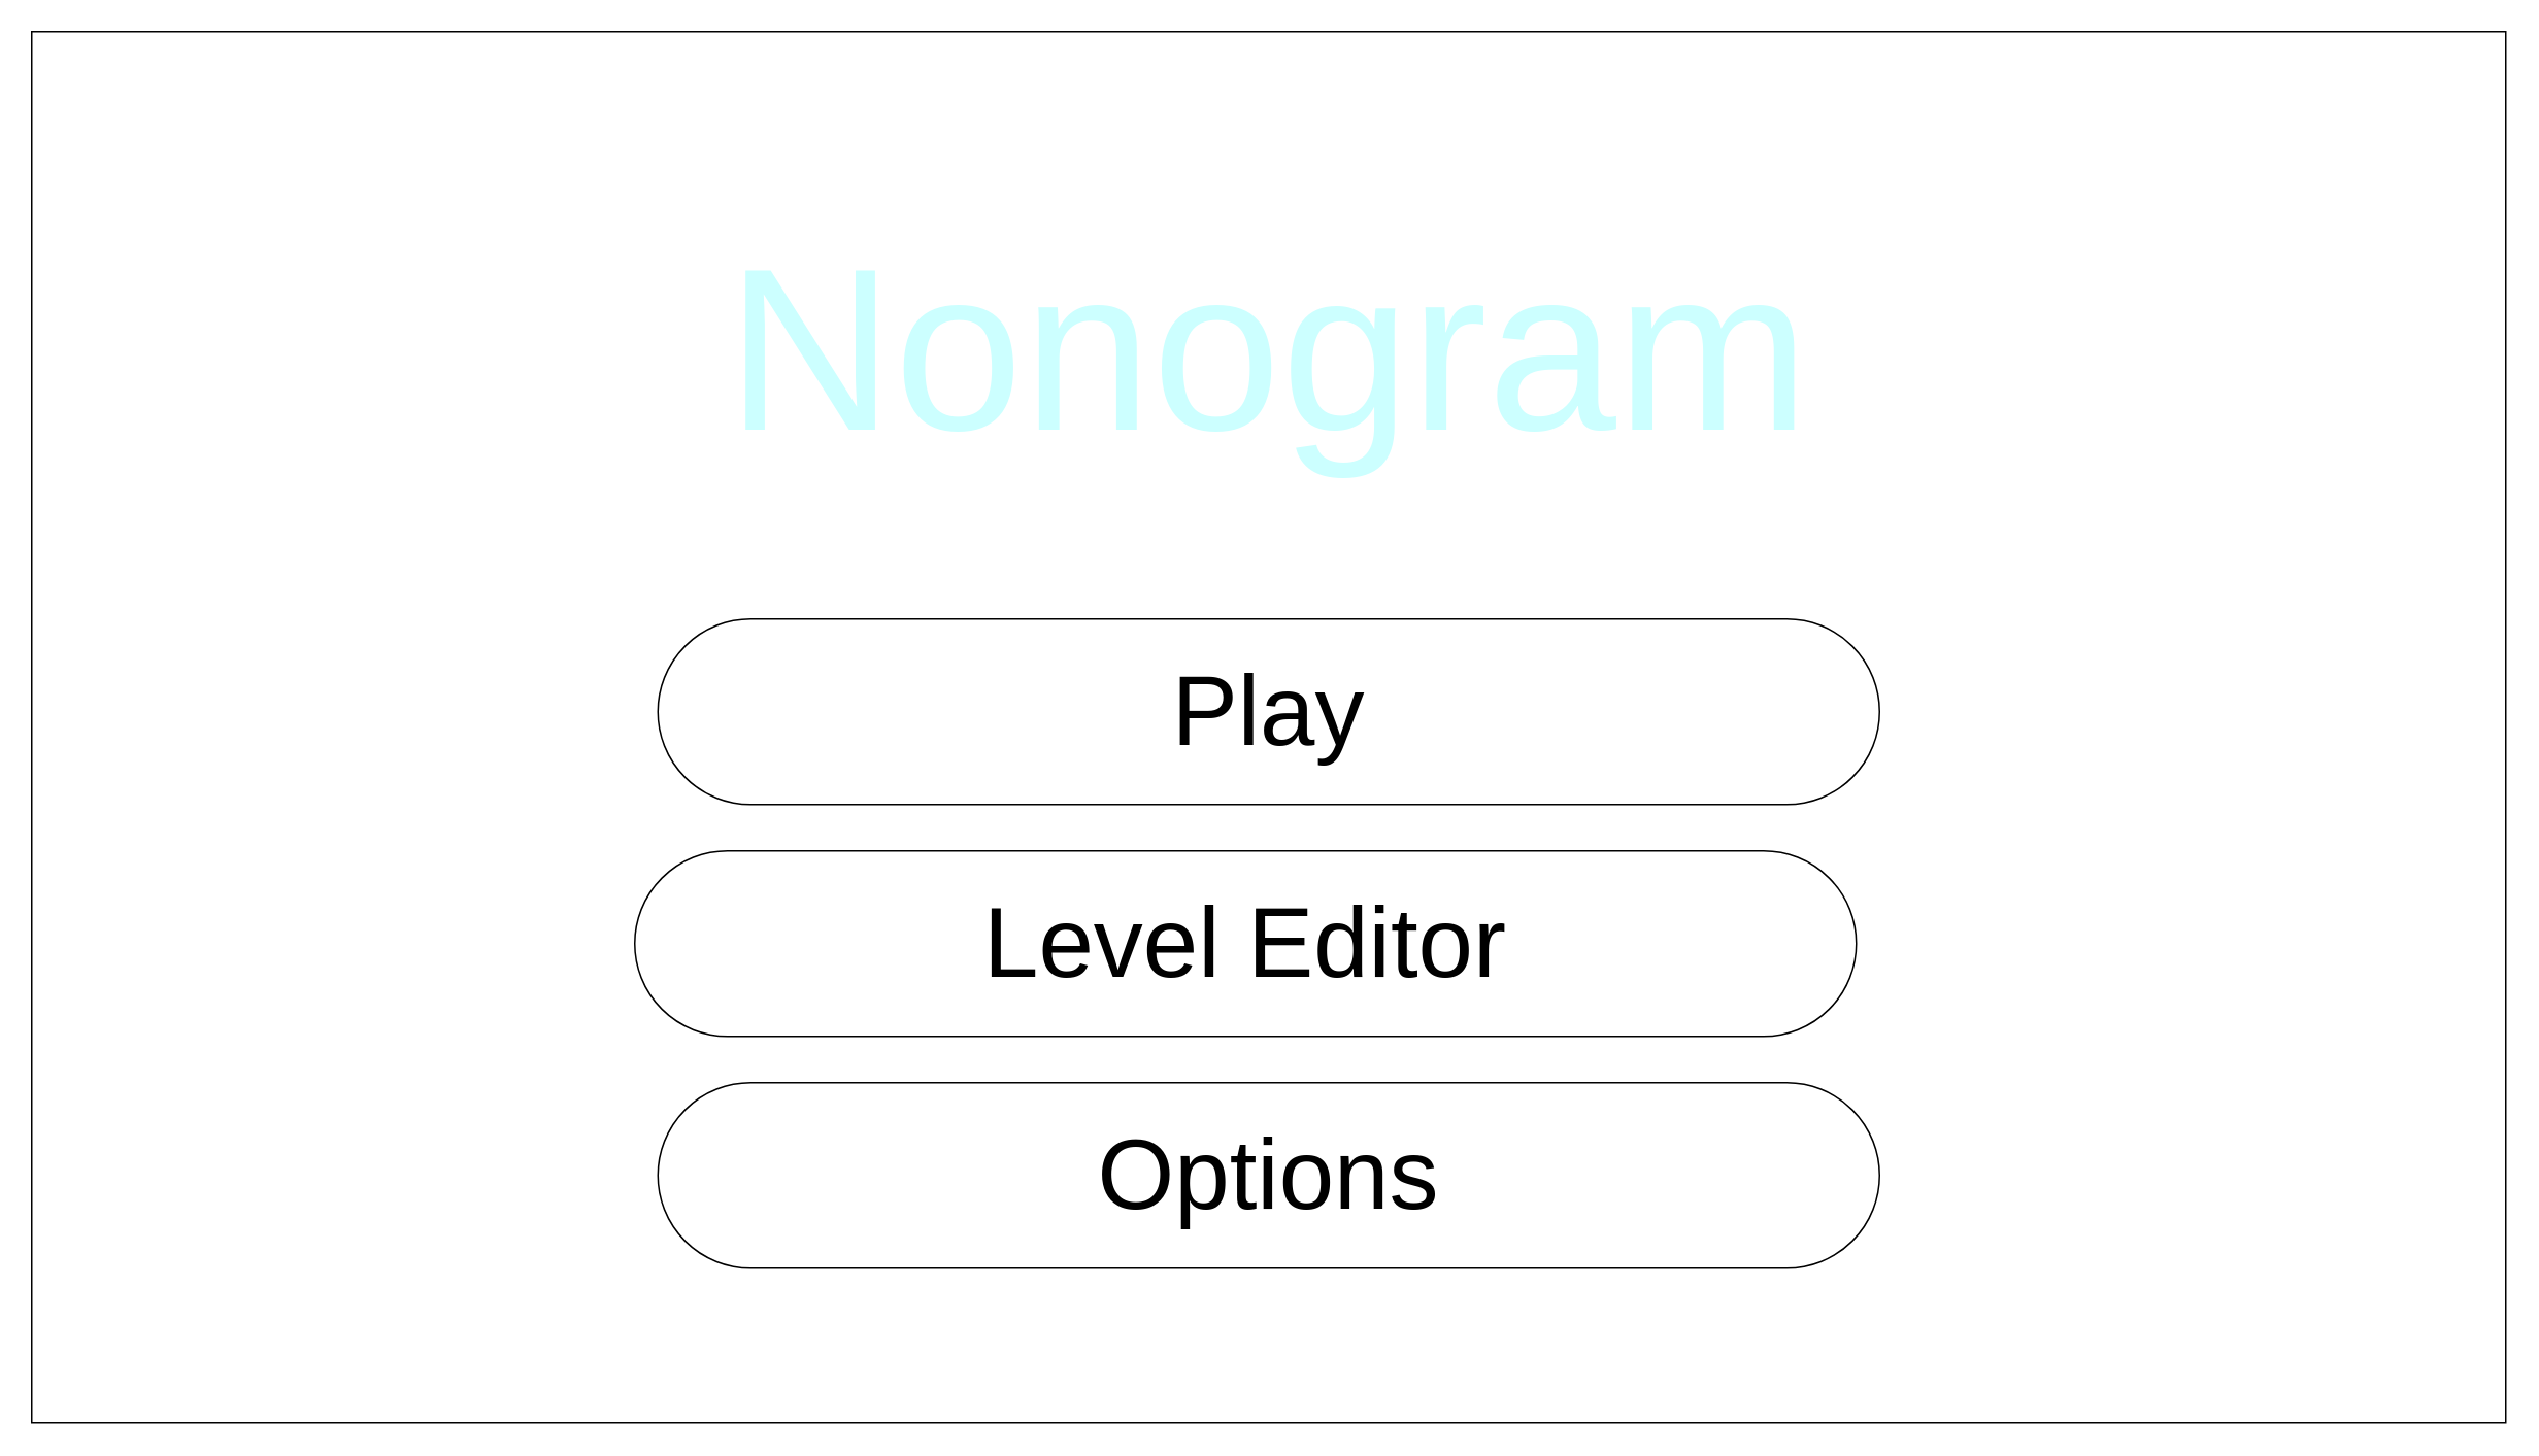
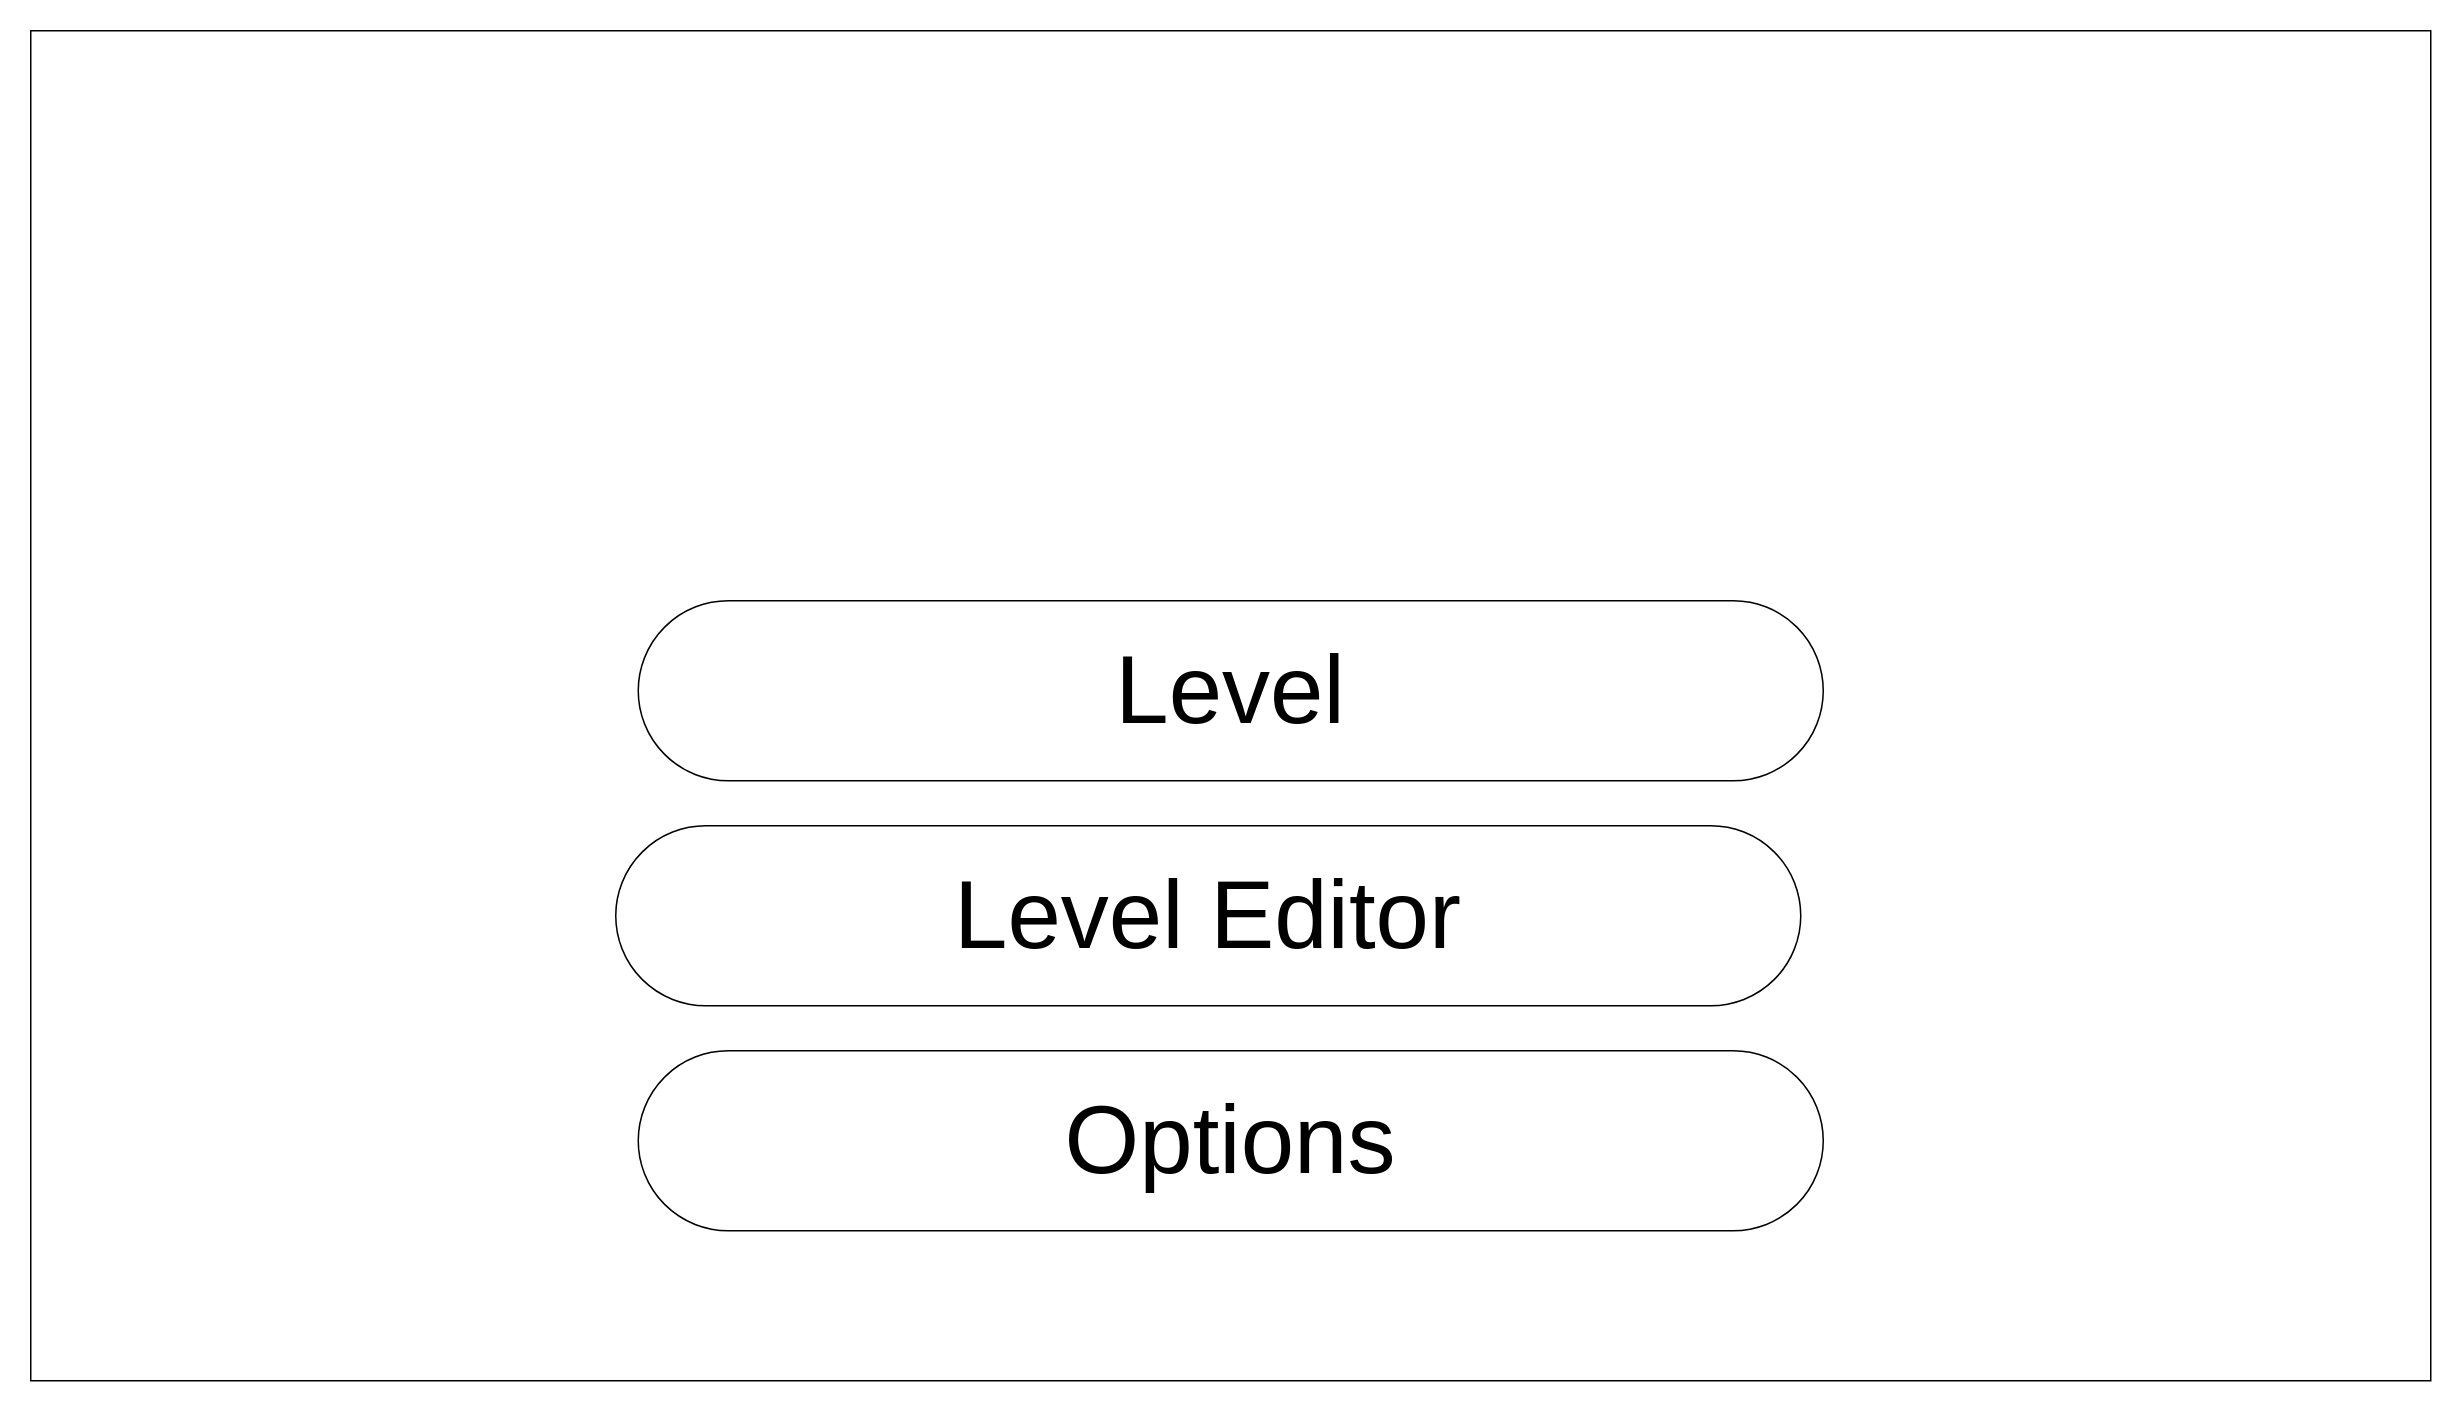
- <mxCell id="3" value="Nonogram" style="text;align=center;verticalAlign=middle;whiteSpace=wrap;rounded=0;fontSize=150;horizontal=1;html=1;fontColor=#CCFFFF;" parent="1" vertex="1"><mxGeometry x="120" y="130" width="1400" height="190" as="geometry" /></mxCell>
- <mxCell id="4" value="Play" style="rounded=1;whiteSpace=wrap;html=1;fontSize=64;arcSize=50;" parent="1" vertex="1"><mxGeometry x="425" y="400" width="790" height="120" as="geometry" /></mxCell>
+ <mxCell id="4" value="Level" style="rounded=1;whiteSpace=wrap;html=1;fontSize=64;arcSize=50;" parent="1" vertex="1"><mxGeometry x="425" y="400" width="790" height="120" as="geometry" /></mxCell>
